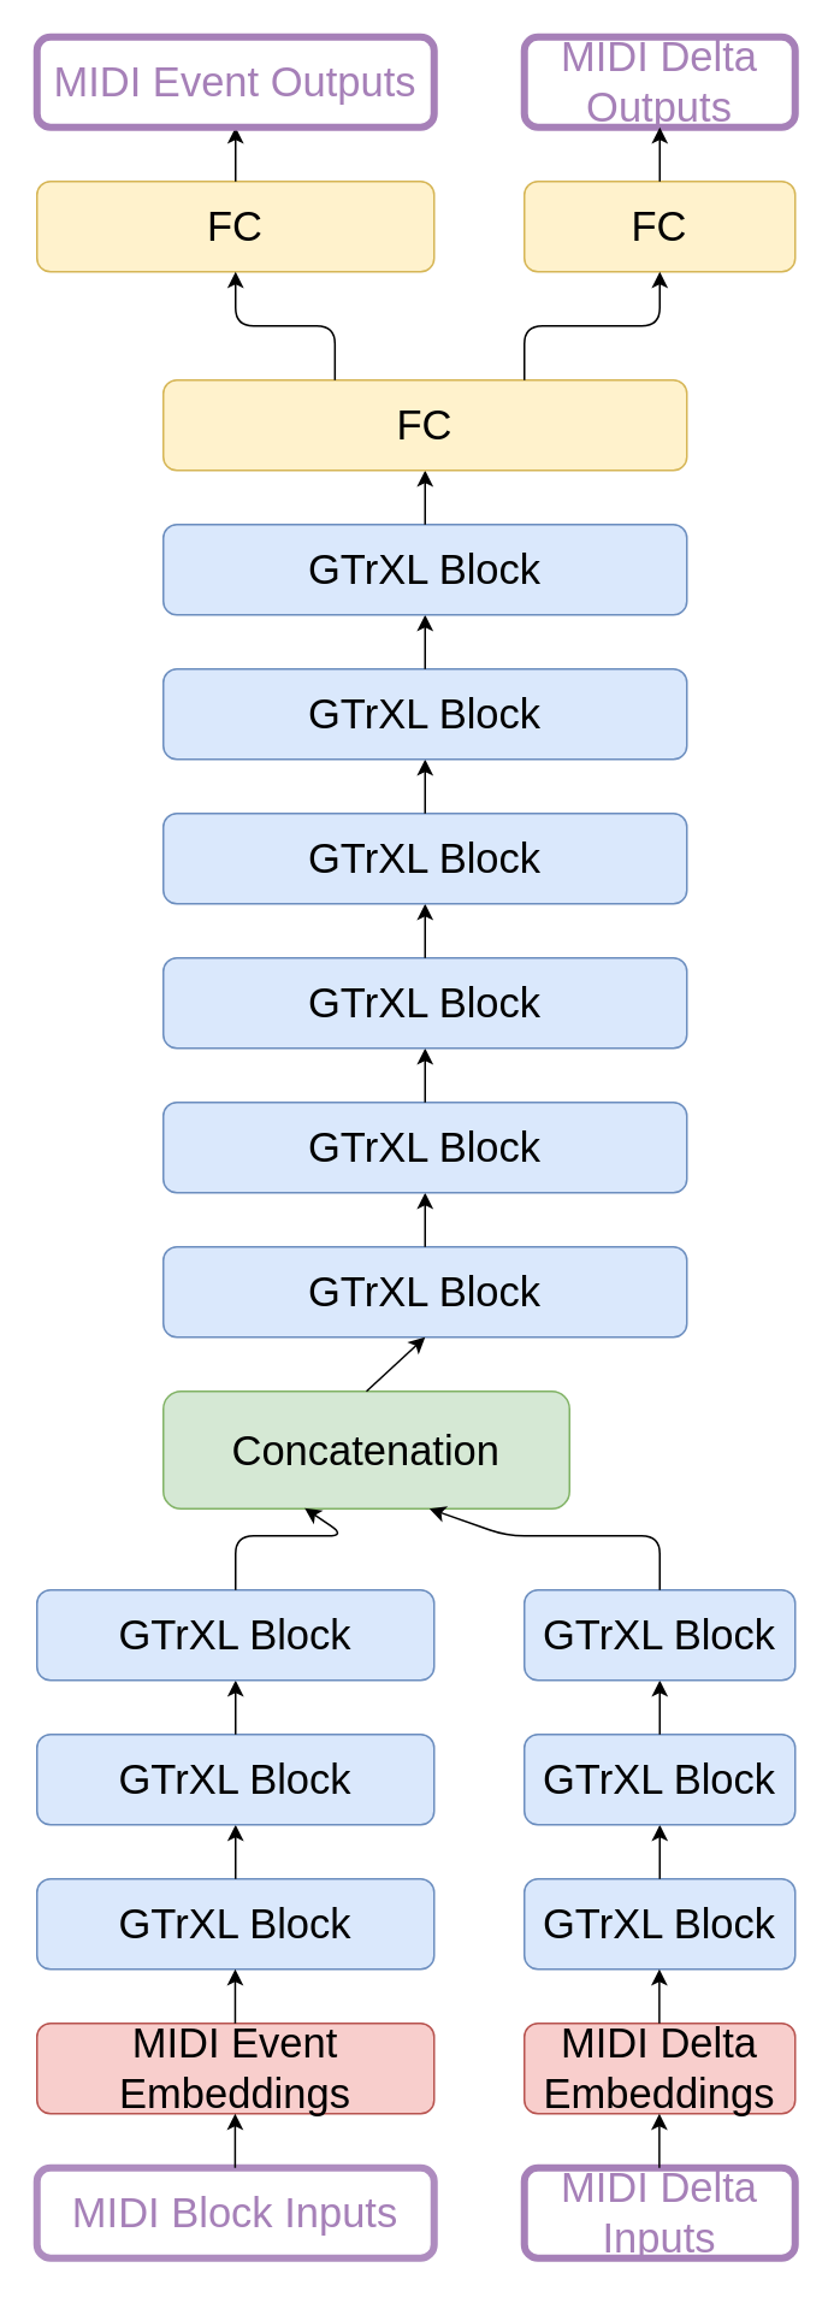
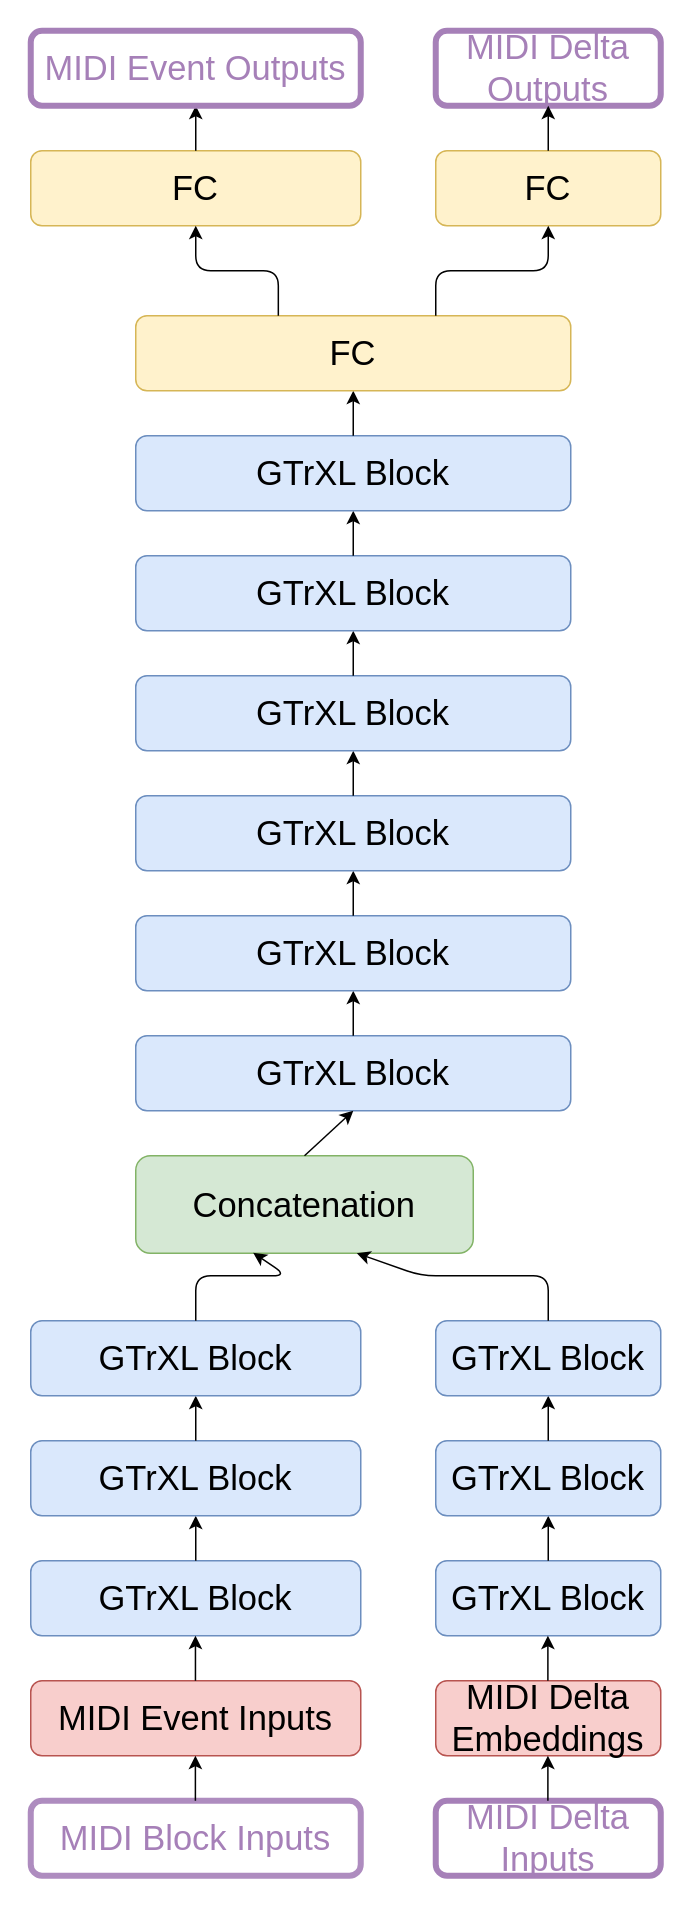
- <mxCell id="40" value="&lt;font style=&quot;font-size: 23px&quot;&gt;MIDI Event Embeddings&lt;/font&gt;" style="rounded=1;whiteSpace=wrap;html=1;fillColor=#f8cecc;strokeColor=#b85450;fontSize=23;" vertex="1" parent="1"><mxGeometry x="20" y="1120" width="220" height="50" as="geometry" /></mxCell>
+ <mxCell id="40" value="&lt;font style=&quot;font-size: 23px&quot;&gt;MIDI Event Inputs&lt;/font&gt;" style="rounded=1;whiteSpace=wrap;html=1;fillColor=#f8cecc;strokeColor=#b85450;fontSize=23;" vertex="1" parent="1"><mxGeometry x="20" y="1120" width="220" height="50" as="geometry" /></mxCell>
